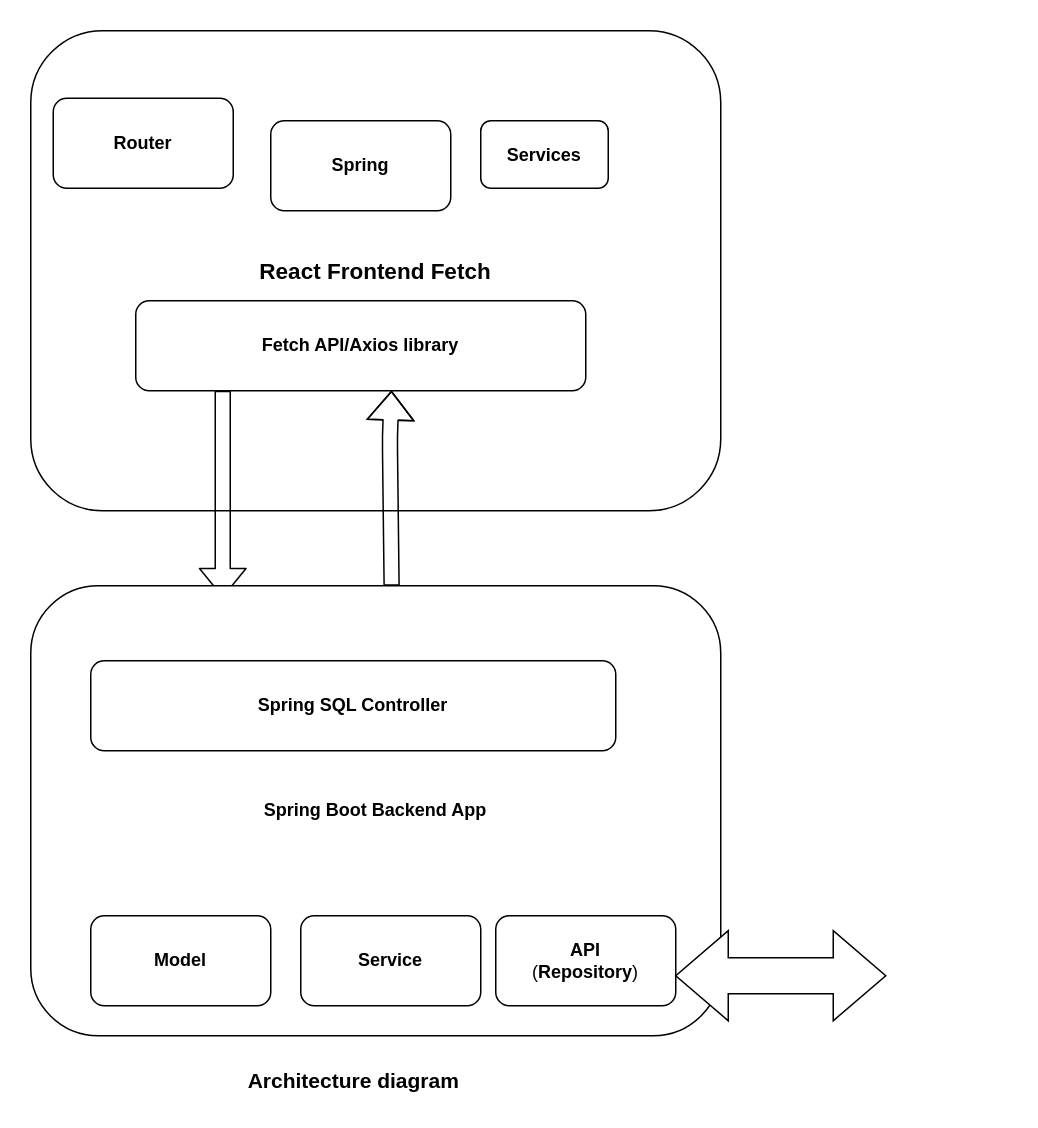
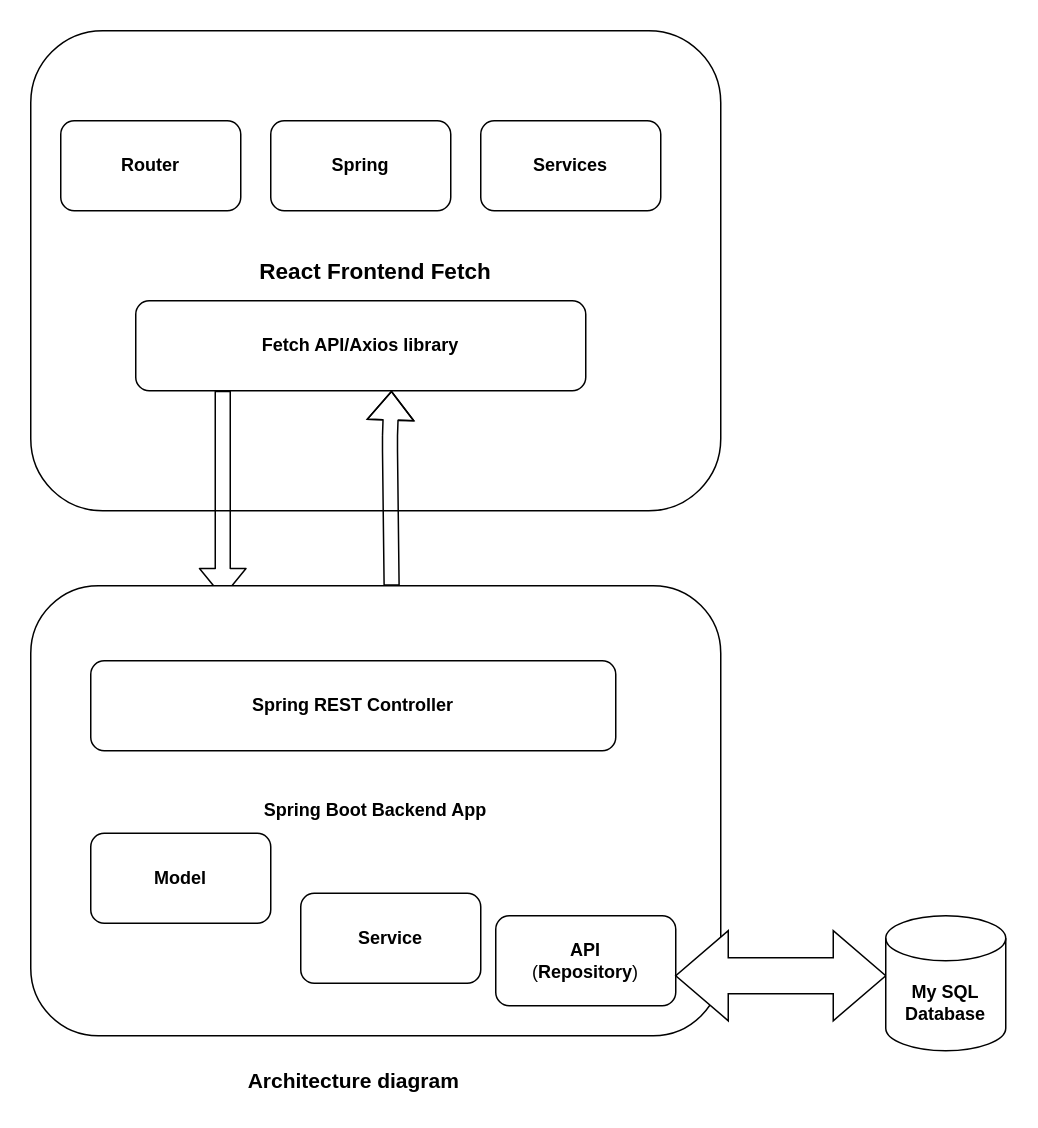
- <mxCell id="3" value="&lt;b&gt;Router&lt;/b&gt;" style="rounded=1;whiteSpace=wrap;html=1;" vertex="1" parent="1"><mxGeometry x="35" y="65" width="120" height="60" as="geometry" /></mxCell>
+ <mxCell id="3" value="&lt;b&gt;Router&lt;/b&gt;" style="rounded=1;whiteSpace=wrap;html=1;" vertex="1" parent="1"><mxGeometry x="40" y="80" width="120" height="60" as="geometry" /></mxCell>
- <mxCell id="5" value="&lt;b&gt;Services&lt;/b&gt;" style="rounded=1;whiteSpace=wrap;html=1;" vertex="1" parent="1"><mxGeometry x="320" y="80" width="85" height="45" as="geometry" /></mxCell>
+ <mxCell id="5" value="&lt;b&gt;Services&lt;/b&gt;" style="rounded=1;whiteSpace=wrap;html=1;" vertex="1" parent="1"><mxGeometry x="320" y="80" width="120" height="60" as="geometry" /></mxCell>
- <mxCell id="10" value="&lt;b&gt;Spring SQL Controller&lt;/b&gt;" style="rounded=1;whiteSpace=wrap;html=1;" vertex="1" parent="1"><mxGeometry x="60" y="440" width="350" height="60" as="geometry" /></mxCell>
+ <mxCell id="10" value="&lt;b&gt;Spring REST Controller&lt;/b&gt;" style="rounded=1;whiteSpace=wrap;html=1;" vertex="1" parent="1"><mxGeometry x="60" y="440" width="350" height="60" as="geometry" /></mxCell>
- <mxCell id="11" value="&lt;b&gt;Model&lt;/b&gt;" style="rounded=1;whiteSpace=wrap;html=1;" vertex="1" parent="1"><mxGeometry x="60" y="610" width="120" height="60" as="geometry" /></mxCell>
+ <mxCell id="11" value="&lt;b&gt;Model&lt;/b&gt;" style="rounded=1;whiteSpace=wrap;html=1;" vertex="1" parent="1"><mxGeometry x="60" y="555" width="120" height="60" as="geometry" /></mxCell>
- <mxCell id="12" value="&lt;b&gt;Service&lt;/b&gt;" style="rounded=1;whiteSpace=wrap;html=1;" vertex="1" parent="1"><mxGeometry x="200" y="610" width="120" height="60" as="geometry" /></mxCell>
+ <mxCell id="12" value="&lt;b&gt;Service&lt;/b&gt;" style="rounded=1;whiteSpace=wrap;html=1;" vertex="1" parent="1"><mxGeometry x="200" y="595" width="120" height="60" as="geometry" /></mxCell>
+ <mxCell id="16" value="&lt;b&gt;My SQL&lt;br&gt;Database&lt;/b&gt;" style="shape=cylinder3;whiteSpace=wrap;html=1;boundedLbl=1;backgroundOutline=1;size=15;" vertex="1" parent="1"><mxGeometry x="590" y="610" width="80" height="90" as="geometry" /></mxCell>
